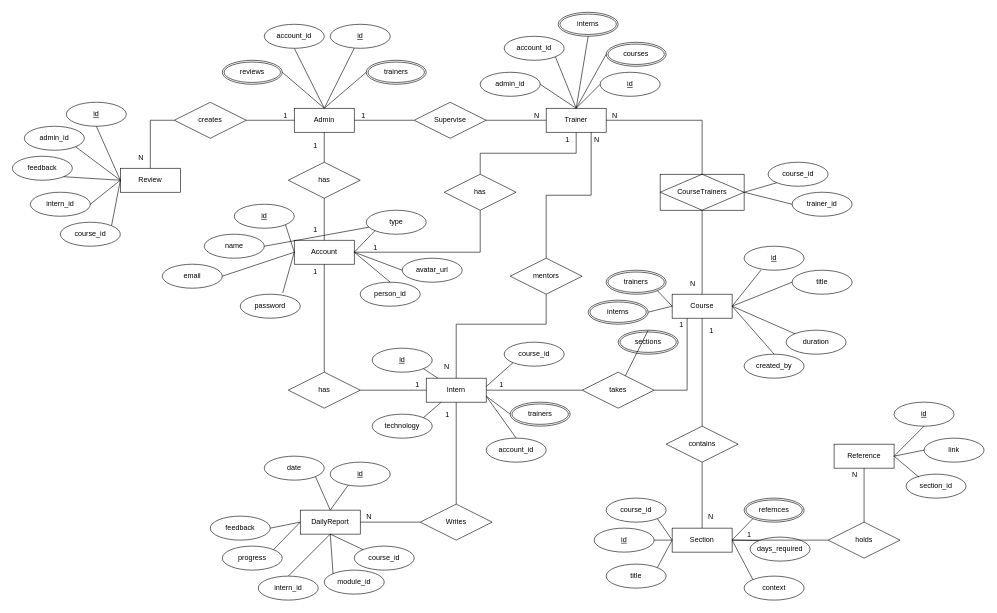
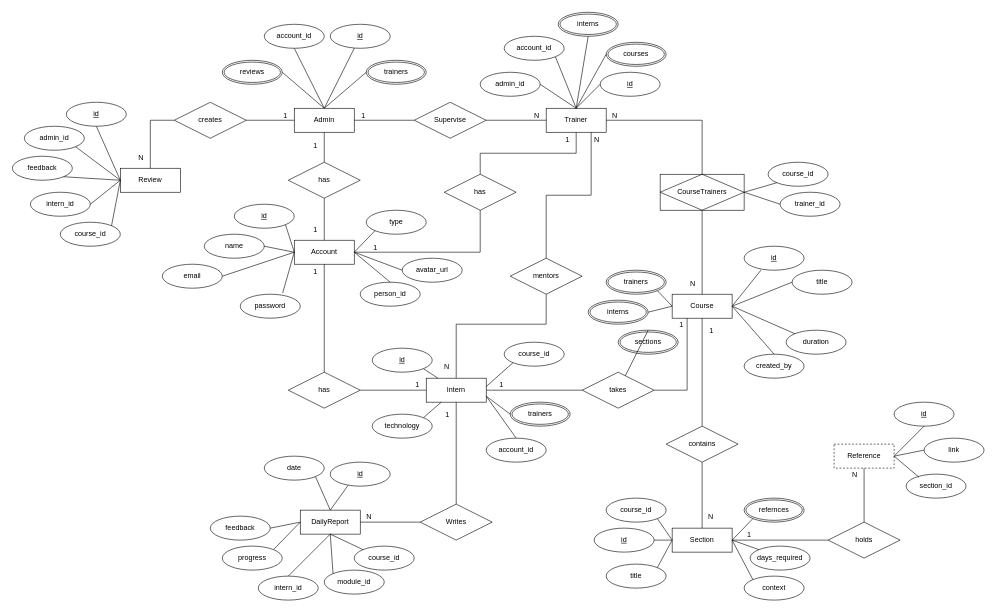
- <mxCell id="64" value="trainer_id" style="ellipse;whiteSpace=wrap;html=1;align=center;" vertex="1" parent="1"><mxGeometry x="1320" y="320" width="100" height="40" as="geometry" /></mxCell>
+ <mxCell id="64" value="trainer_id" style="ellipse;whiteSpace=wrap;html=1;align=center;" vertex="1" parent="1"><mxGeometry x="1300" y="320" width="100" height="40" as="geometry" /></mxCell>
- <mxCell id="39" value="" style="endArrow=none;html=1;rounded=0;exitX=1;exitY=0.5;exitDx=0;exitDy=0;" edge="1" parent="1" source="32" target="36"><mxGeometry relative="1" as="geometry"><mxPoint x="530" y="370" as="sourcePoint" /><mxPoint x="690" y="370" as="targetPoint" /></mxGeometry></mxCell>
+ <mxCell id="39" value="" style="endArrow=none;html=1;rounded=0;exitX=1;exitY=0.5;exitDx=0;exitDy=0;entryX=0;entryY=0.5;entryDx=0;entryDy=0;" edge="1" parent="1" source="32" target="28"><mxGeometry relative="1" as="geometry"><mxPoint x="530" y="370" as="sourcePoint" /><mxPoint x="690" y="370" as="targetPoint" /></mxGeometry></mxCell>
- <mxCell id="136" value="Reference" style="whiteSpace=wrap;html=1;align=center;" vertex="1" parent="1"><mxGeometry x="1390" y="740" width="100" height="40" as="geometry" /></mxCell>
+ <mxCell id="136" value="Reference" style="whiteSpace=wrap;html=1;align=center;dashed=1;" vertex="1" parent="1"><mxGeometry x="1390" y="740" width="100" height="40" as="geometry" /></mxCell>
- <mxCell id="123" value="days_required" style="ellipse;whiteSpace=wrap;html=1;align=center;" vertex="1" parent="1"><mxGeometry x="1250" y="895" width="100" height="40" as="geometry" /></mxCell>
+ <mxCell id="123" value="days_required" style="ellipse;whiteSpace=wrap;html=1;align=center;" vertex="1" parent="1"><mxGeometry x="1250" y="910" width="100" height="40" as="geometry" /></mxCell>
